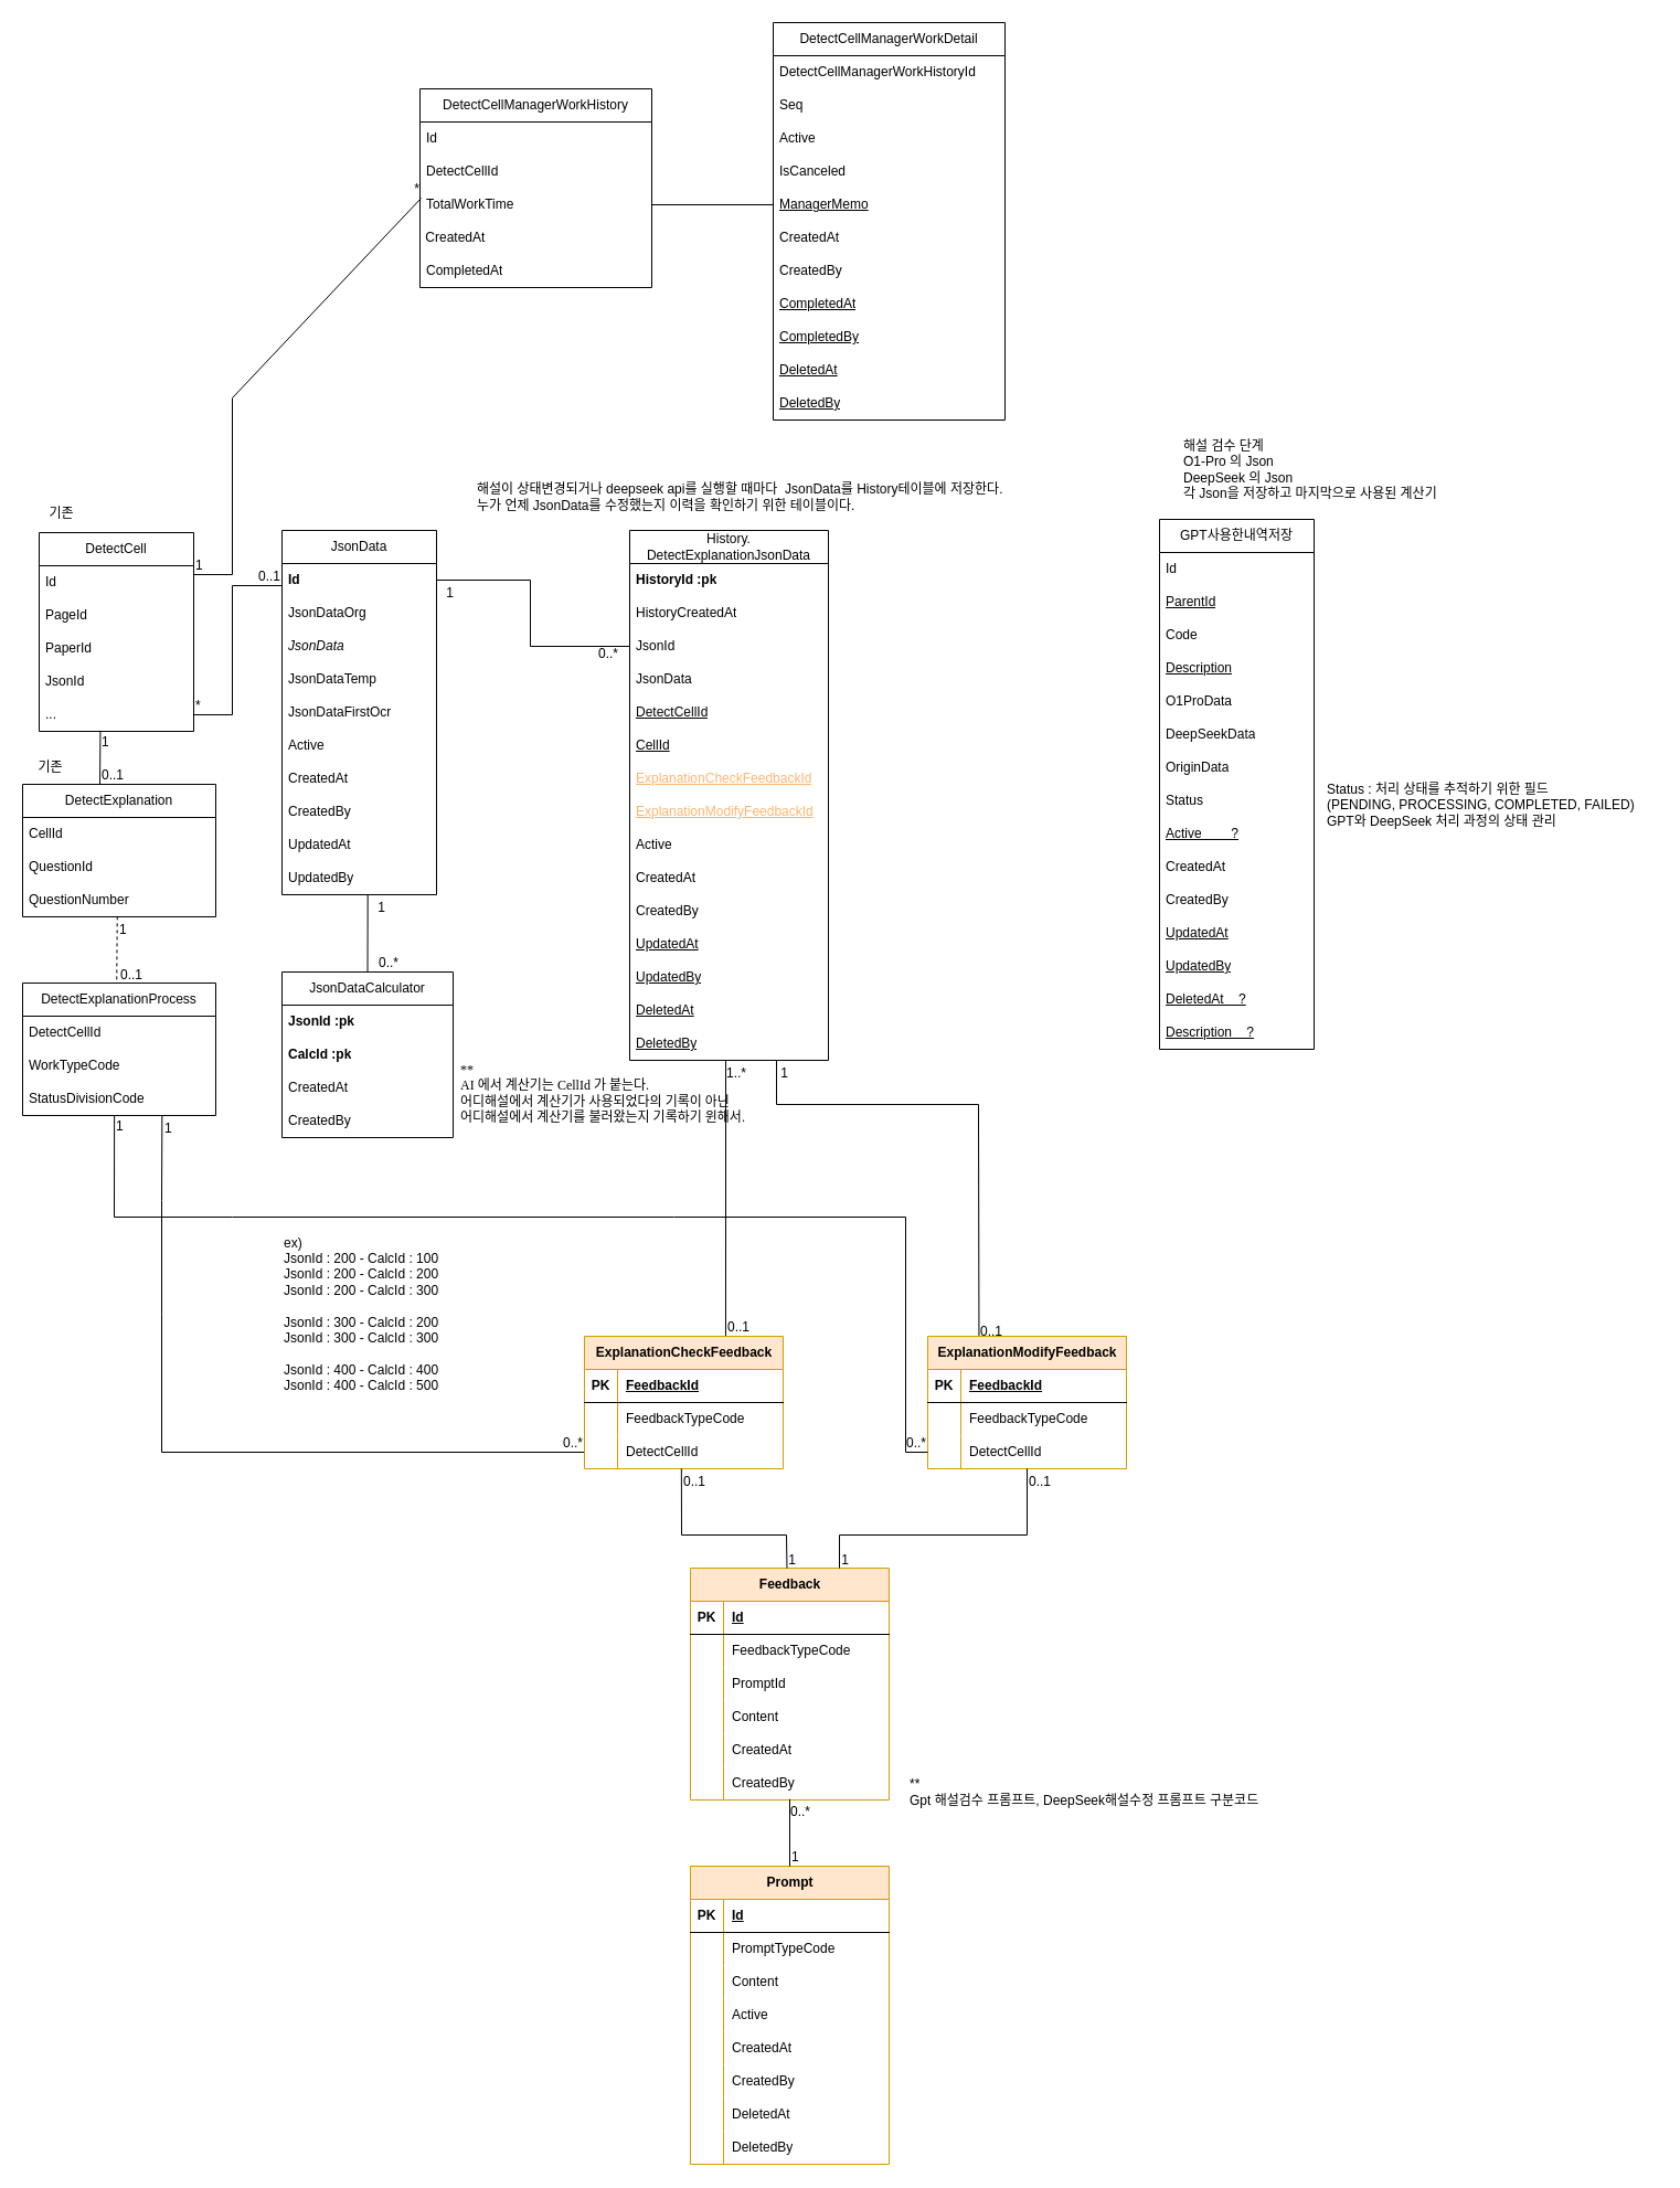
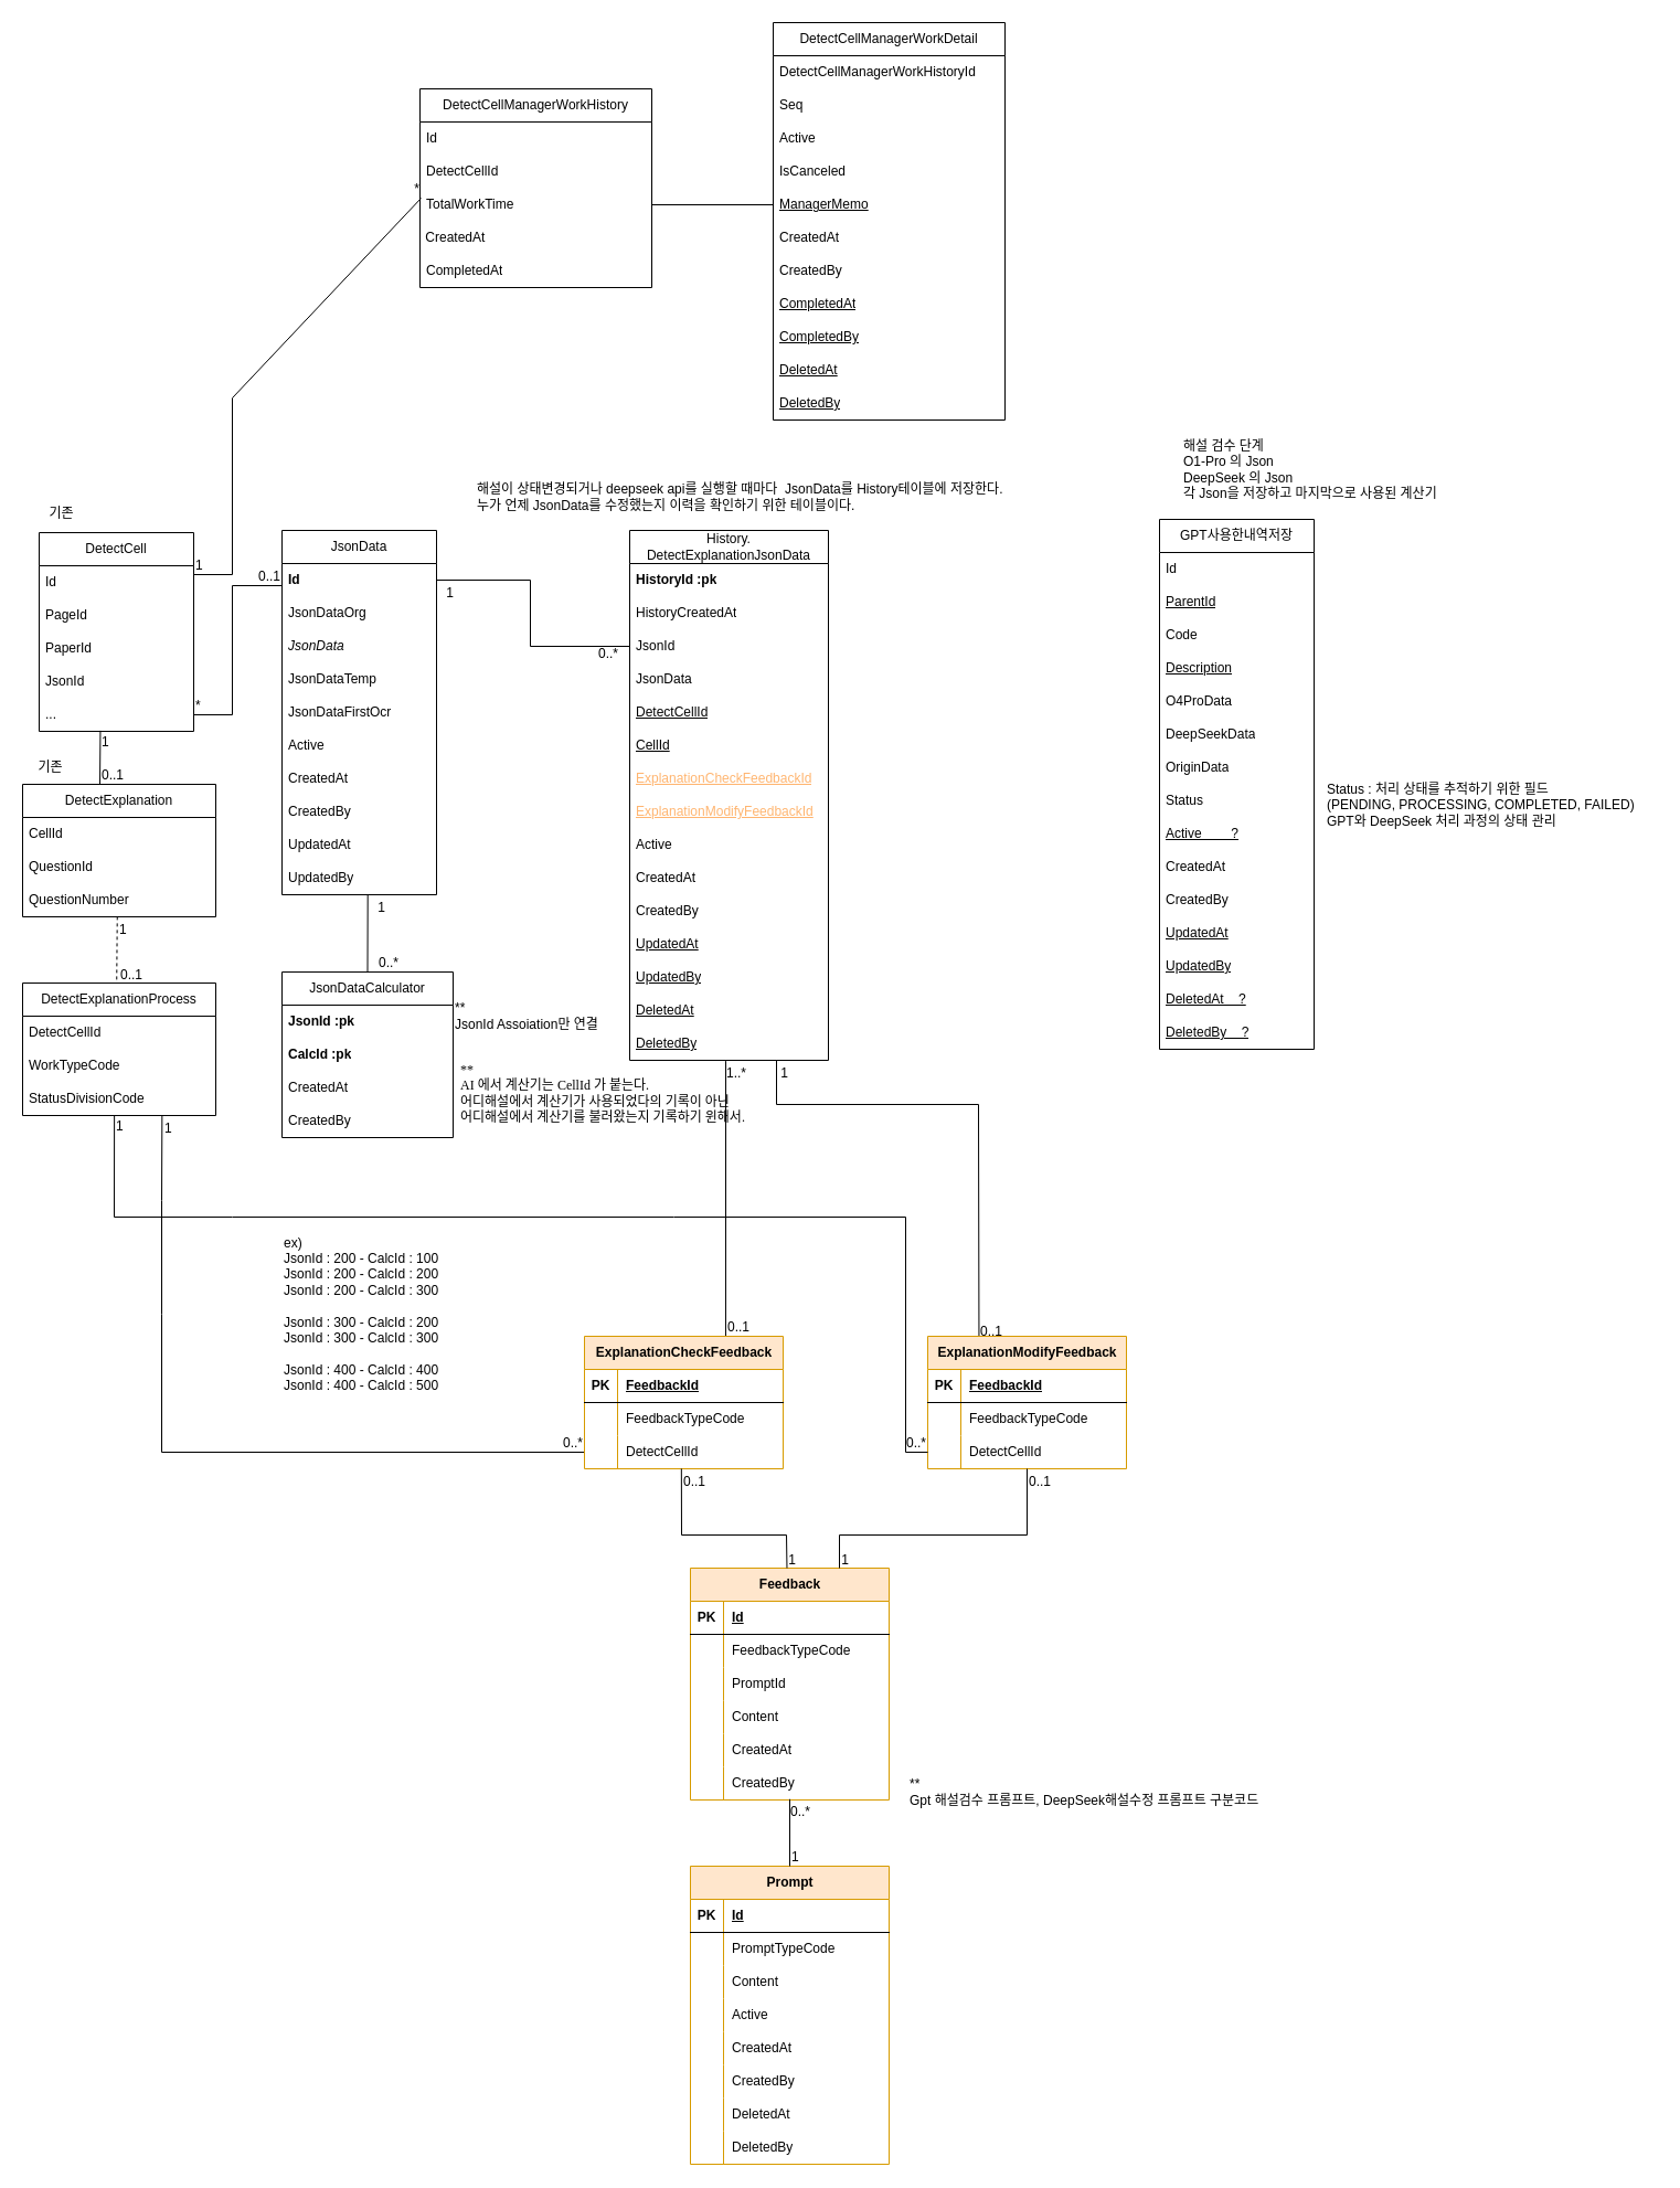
- <mxCell id="90" value="O1ProData" style="text;strokeColor=none;fillColor=none;align=left;verticalAlign=middle;spacingLeft=4;spacingRight=4;overflow=hidden;points=[[0,0.5],[1,0.5]];portConstraint=eastwest;rotatable=0;whiteSpace=wrap;html=1;" parent="85" vertex="1"><mxGeometry y="150" width="140" height="30" as="geometry" /></mxCell>
+ <mxCell id="90" value="O4ProData" style="text;strokeColor=none;fillColor=none;align=left;verticalAlign=middle;spacingLeft=4;spacingRight=4;overflow=hidden;points=[[0,0.5],[1,0.5]];portConstraint=eastwest;rotatable=0;whiteSpace=wrap;html=1;" parent="85" vertex="1"><mxGeometry y="150" width="140" height="30" as="geometry" /></mxCell>
+ <mxCell id="84" value="**&lt;div&gt;JsonId Assoiation만 연결&lt;/div&gt;" style="text;html=1;align=left;verticalAlign=middle;resizable=0;points=[];autosize=1;strokeColor=none;fillColor=none;" parent="1" vertex="1"><mxGeometry x="410" y="900" width="160" height="40" as="geometry" /></mxCell>
- <mxCell id="100" value="&lt;u&gt;Description&amp;nbsp; &amp;nbsp; ?&lt;/u&gt;" style="text;strokeColor=none;fillColor=none;align=left;verticalAlign=middle;spacingLeft=4;spacingRight=4;overflow=hidden;points=[[0,0.5],[1,0.5]];portConstraint=eastwest;rotatable=0;whiteSpace=wrap;html=1;" parent="85" vertex="1"><mxGeometry y="450" width="140" height="30" as="geometry" /></mxCell>
+ <mxCell id="100" value="&lt;u&gt;DeletedBy&amp;nbsp; &amp;nbsp; ?&lt;/u&gt;" style="text;strokeColor=none;fillColor=none;align=left;verticalAlign=middle;spacingLeft=4;spacingRight=4;overflow=hidden;points=[[0,0.5],[1,0.5]];portConstraint=eastwest;rotatable=0;whiteSpace=wrap;html=1;" parent="85" vertex="1"><mxGeometry y="450" width="140" height="30" as="geometry" /></mxCell>
